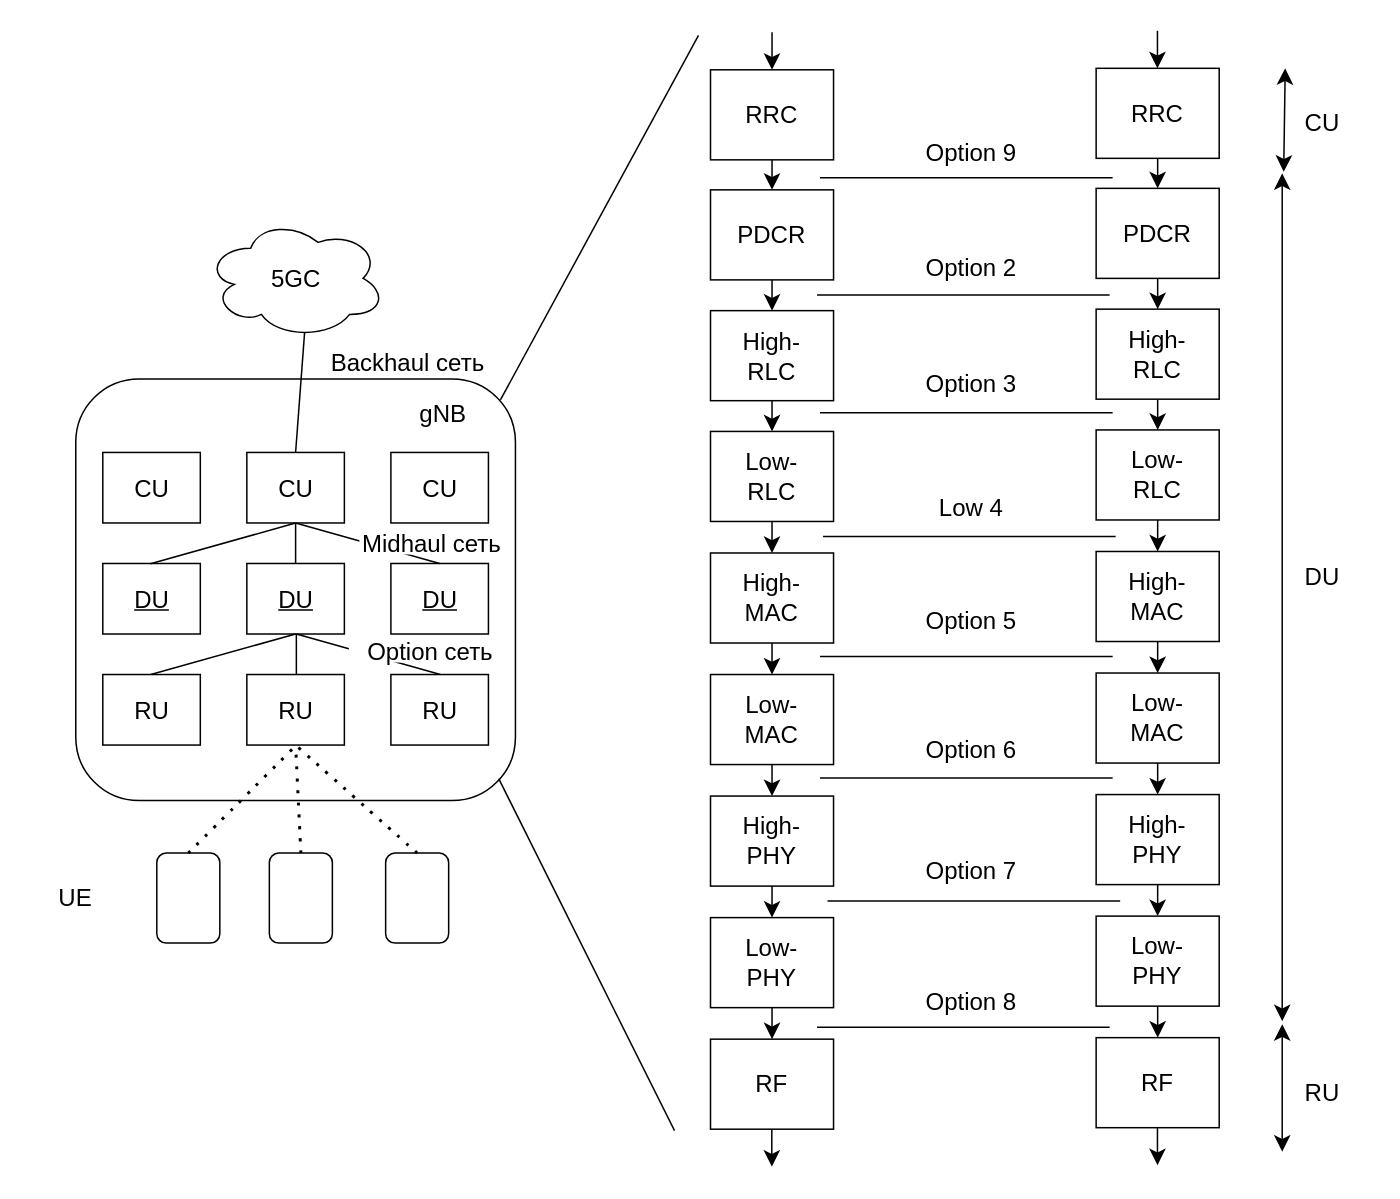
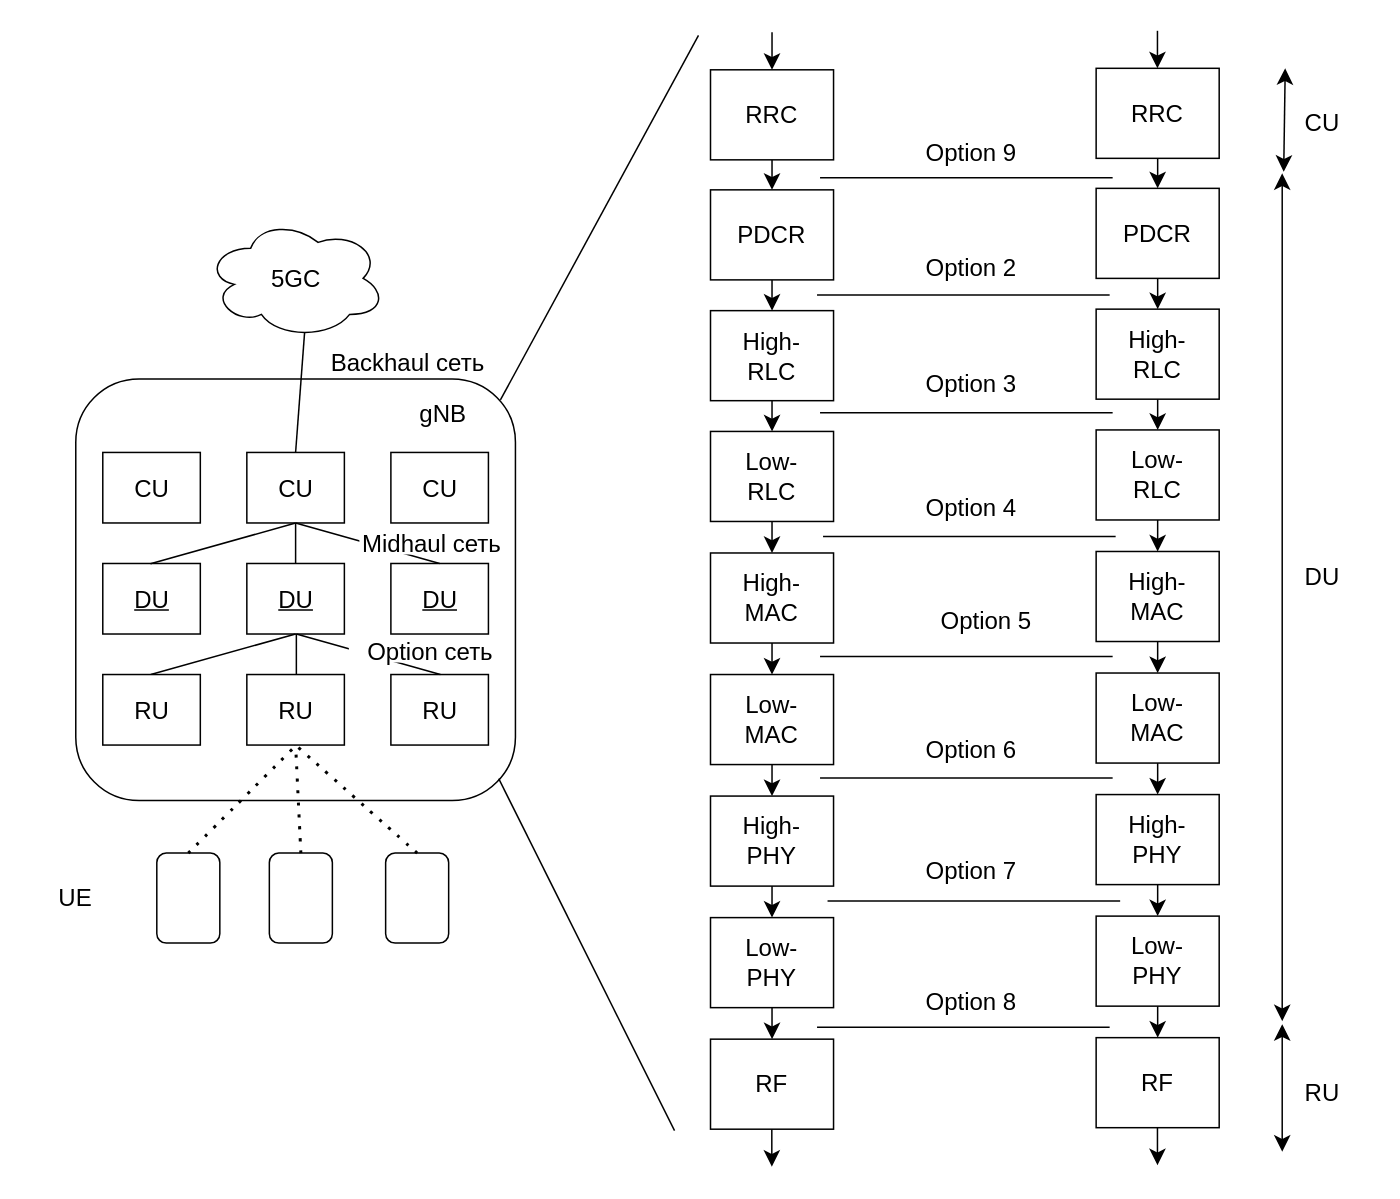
- <mxCell id="110" value="Low 4" style="text;html=1;strokeColor=none;fillColor=none;align=center;verticalAlign=middle;whiteSpace=wrap;rounded=0;fontSize=16;" vertex="1" parent="1"><mxGeometry x="612" y="323" width="70" height="30" as="geometry" /></mxCell>
+ <mxCell id="110" value="Option 4" style="text;html=1;strokeColor=none;fillColor=none;align=center;verticalAlign=middle;whiteSpace=wrap;rounded=0;fontSize=16;" vertex="1" parent="1"><mxGeometry x="612" y="323" width="70" height="30" as="geometry" /></mxCell>
- <mxCell id="111" value="Option 5" style="text;html=1;strokeColor=none;fillColor=none;align=center;verticalAlign=middle;whiteSpace=wrap;rounded=0;fontSize=16;" vertex="1" parent="1"><mxGeometry x="612" y="398" width="70" height="30" as="geometry" /></mxCell>
+ <mxCell id="111" value="Option 5" style="text;html=1;strokeColor=none;fillColor=none;align=center;verticalAlign=middle;whiteSpace=wrap;rounded=0;fontSize=16;" vertex="1" parent="1"><mxGeometry x="622" y="398" width="70" height="30" as="geometry" /></mxCell>
